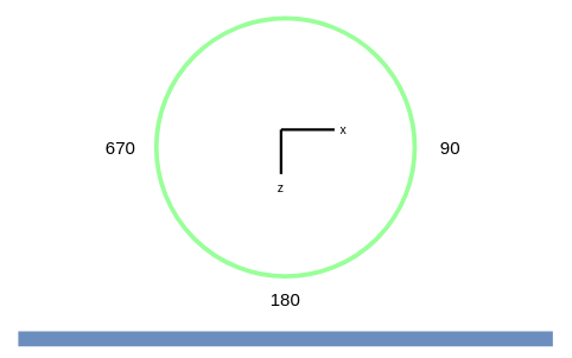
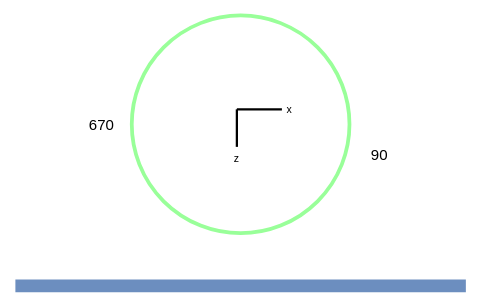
- <mxCell id="3" value="&lt;font style=&quot;font-size: 20px;&quot;&gt;90&lt;/font&gt;" style="text;html=1;strokeColor=none;fillColor=none;align=center;verticalAlign=middle;whiteSpace=wrap;rounded=0;" vertex="1" parent="1"><mxGeometry x="475" y="150" width="60" height="30" as="geometry" /></mxCell>
+ <mxCell id="3" value="&lt;font style=&quot;font-size: 20px;&quot;&gt;90&lt;/font&gt;" style="text;html=1;strokeColor=none;fillColor=none;align=center;verticalAlign=middle;whiteSpace=wrap;rounded=0;" vertex="1" parent="1"><mxGeometry x="475" y="190" width="60" height="30" as="geometry" /></mxCell>
- <mxCell id="4" value="&lt;font style=&quot;font-size: 20px;&quot;&gt;180&lt;/font&gt;" style="text;html=1;strokeColor=none;fillColor=none;align=center;verticalAlign=middle;whiteSpace=wrap;rounded=0;" vertex="1" parent="1"><mxGeometry x="290" y="320" width="60" height="30" as="geometry" /></mxCell>
